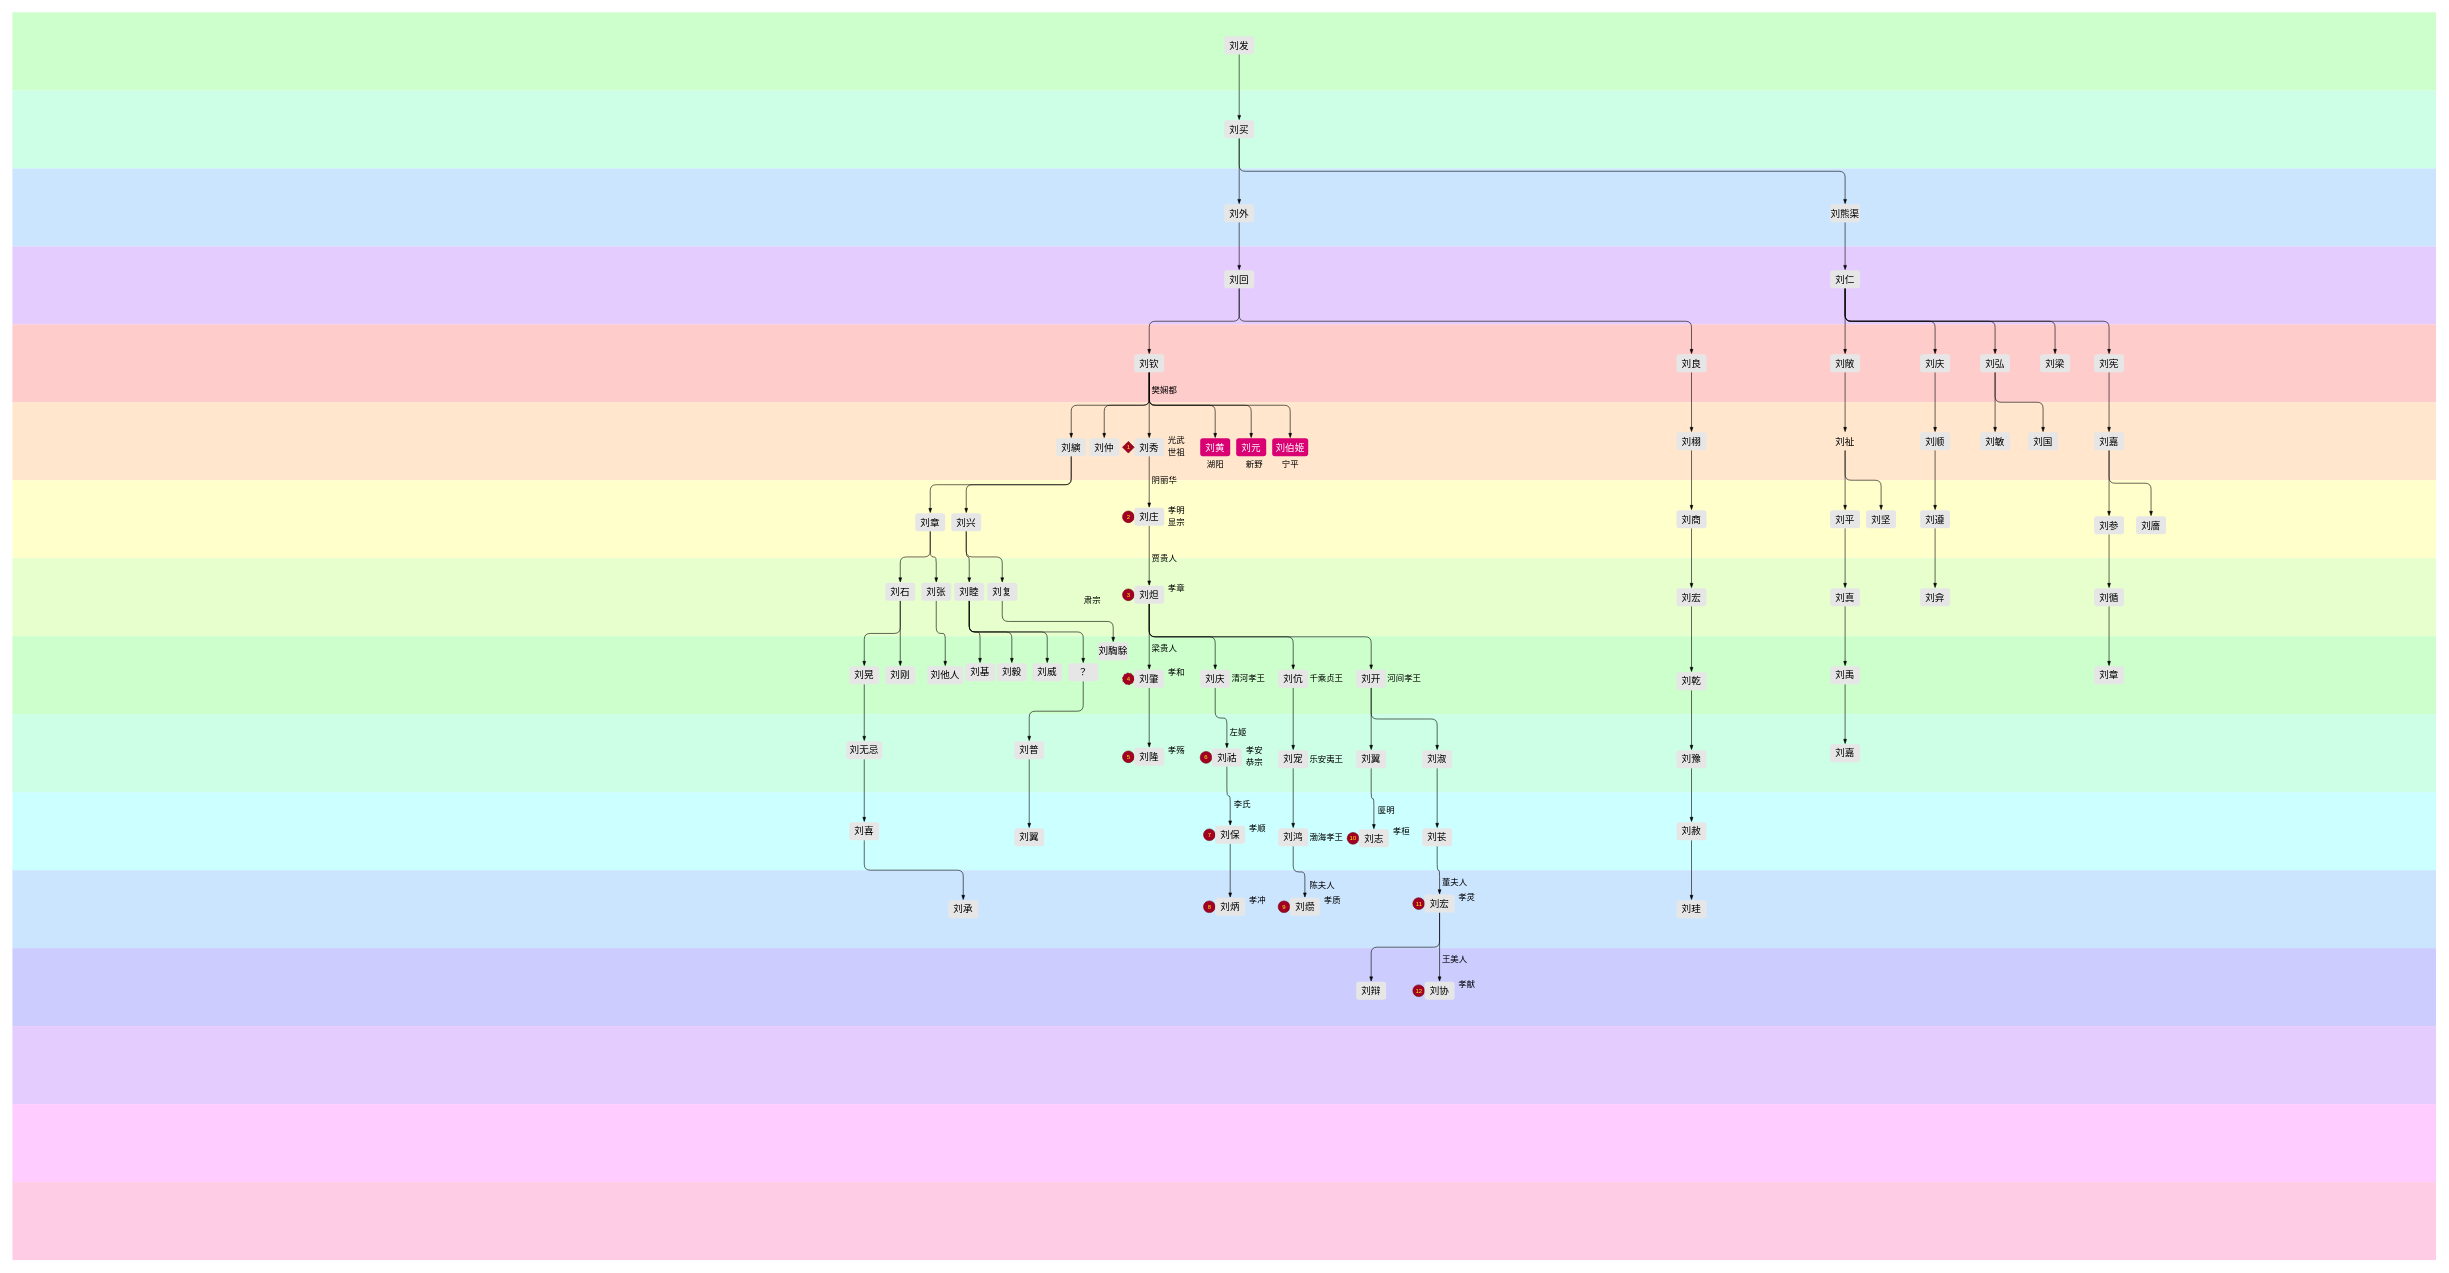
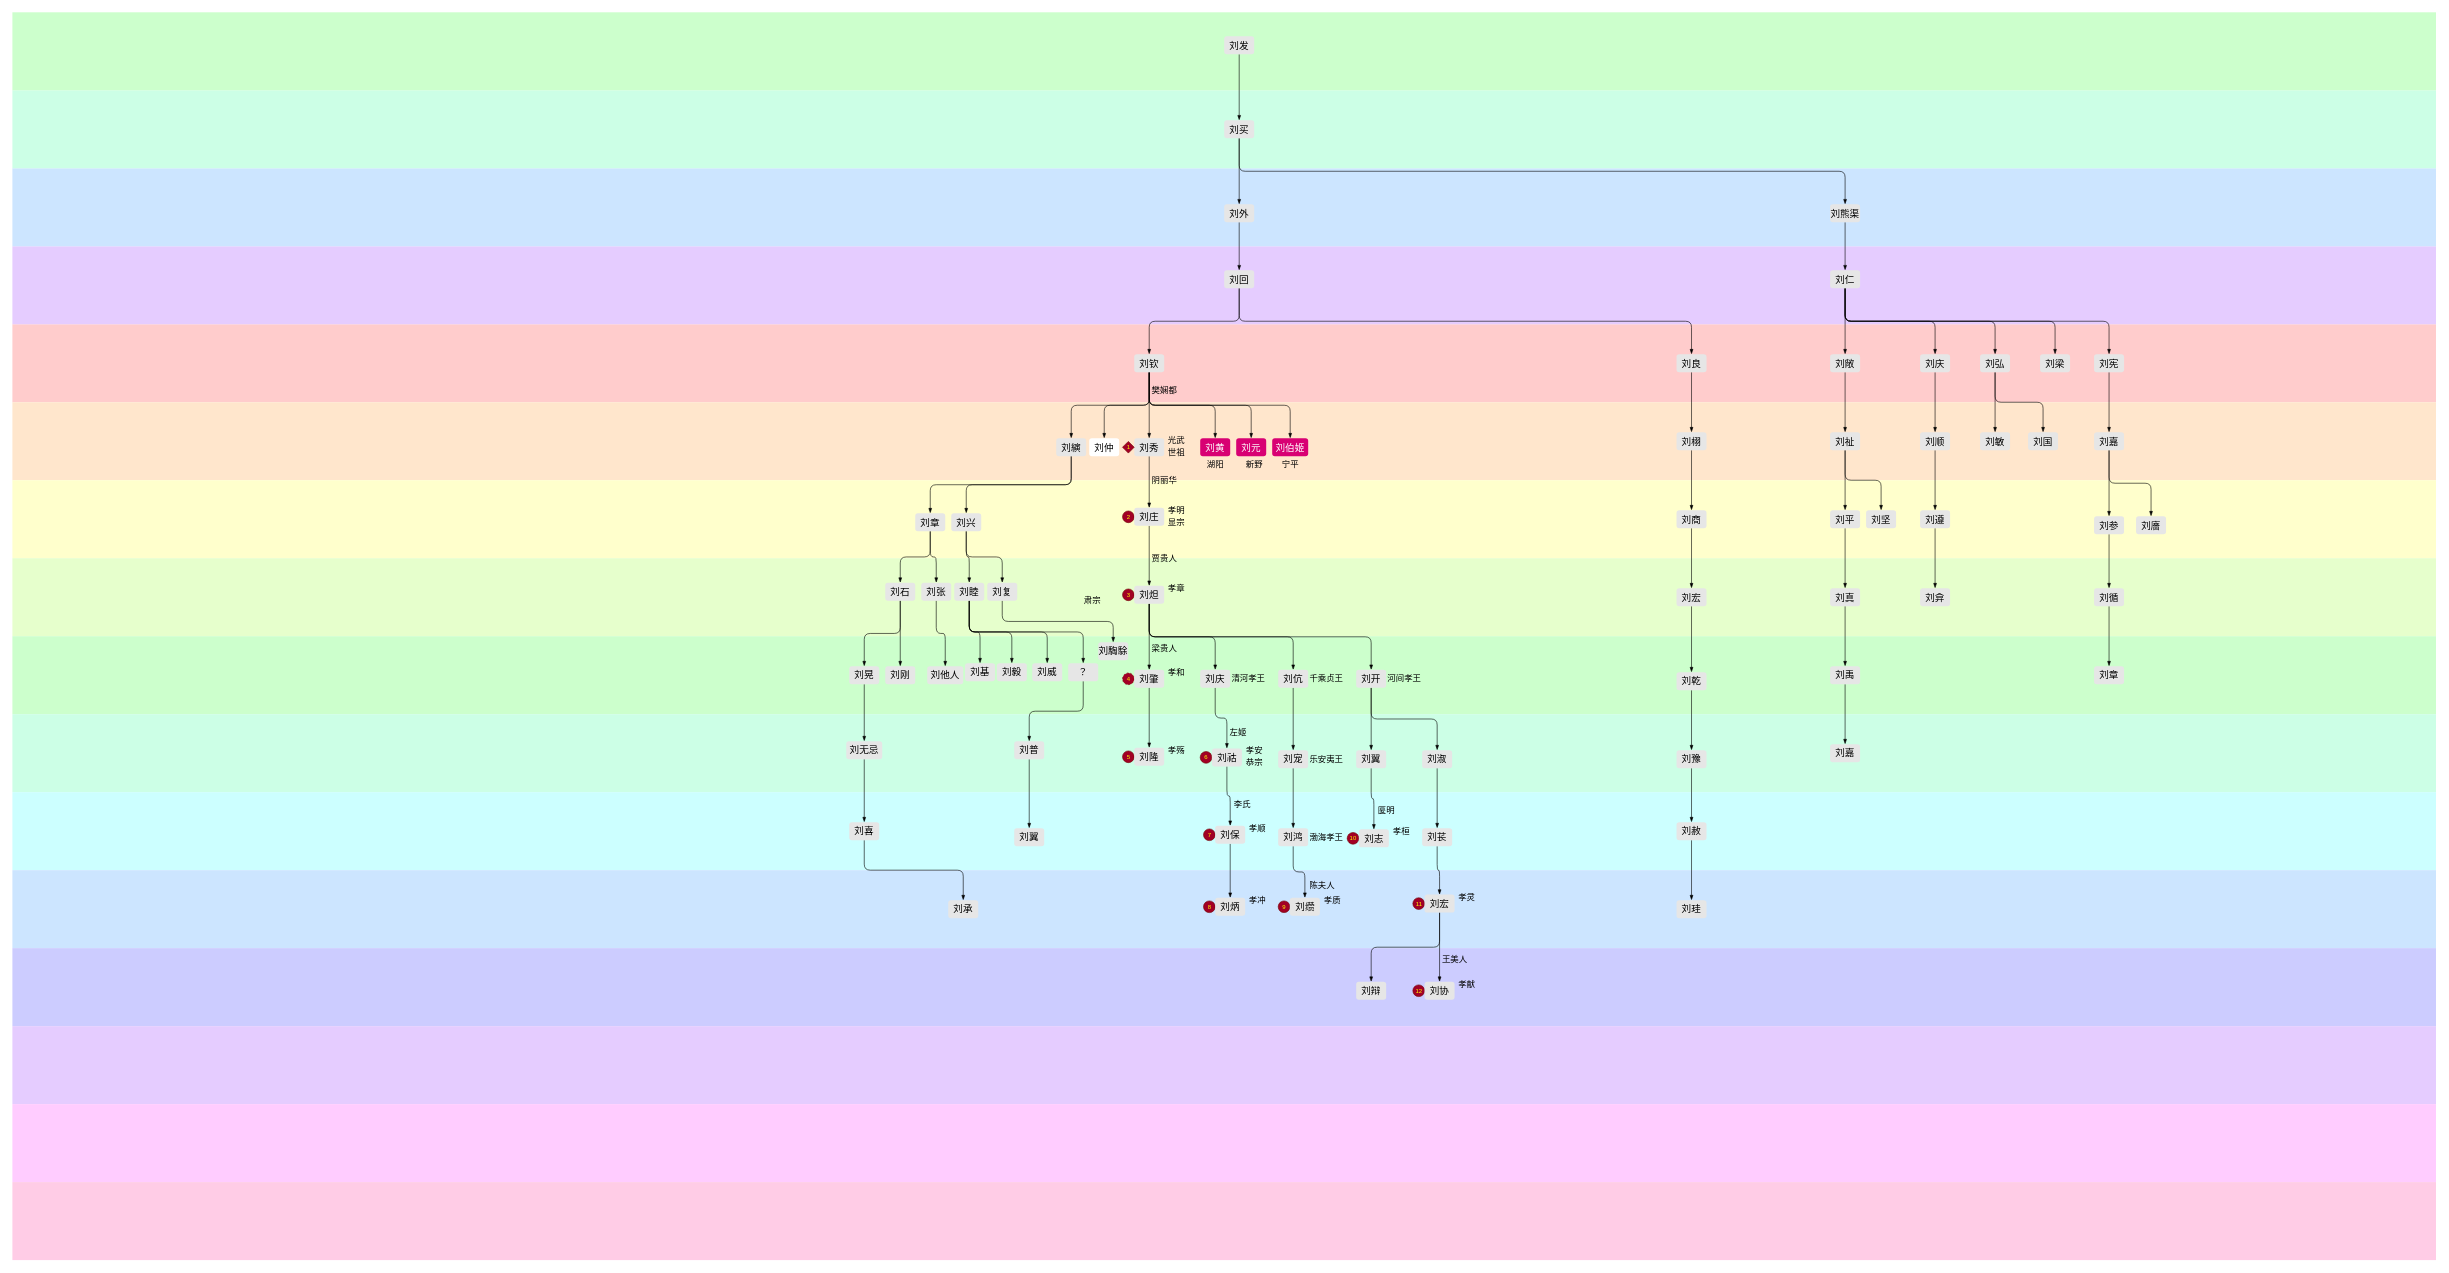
- <mxCell id="193" value="&lt;div style=&quot;font-size: 16px&quot;&gt;&lt;div style=&quot;font-size: 16px&quot;&gt;&lt;div style=&quot;font-size: 16px&quot;&gt;&lt;div style=&quot;font-size: 16px&quot;&gt;&lt;div style=&quot;font-size: 16px&quot;&gt;刘祉&lt;br&gt;&lt;/div&gt;&lt;/div&gt;&lt;/div&gt;&lt;/div&gt;&lt;div style=&quot;font-size: 16px&quot;&gt;&lt;/div&gt;&lt;/div&gt;" style="rounded=1;whiteSpace=wrap;html=1;fillColor=#ffe6cc;fontColor=#000000;fontSize=16;strokeColor=none;strokeWidth=2;" vertex="1" parent="18"><mxGeometry x="3050" y="720" width="50" height="30" as="geometry" /></mxCell>
+ <mxCell id="193" value="&lt;div style=&quot;font-size: 16px&quot;&gt;&lt;div style=&quot;font-size: 16px&quot;&gt;&lt;div style=&quot;font-size: 16px&quot;&gt;&lt;div style=&quot;font-size: 16px&quot;&gt;&lt;div style=&quot;font-size: 16px&quot;&gt;刘祉&lt;br&gt;&lt;/div&gt;&lt;/div&gt;&lt;/div&gt;&lt;/div&gt;&lt;div style=&quot;font-size: 16px&quot;&gt;&lt;/div&gt;&lt;/div&gt;" style="rounded=1;whiteSpace=wrap;html=1;fillColor=#E6E6E6;fontColor=#000000;fontSize=16;strokeColor=none;strokeWidth=2;" vertex="1" parent="18"><mxGeometry x="3050" y="720" width="50" height="30" as="geometry" /></mxCell>
- <mxCell id="137" value="&lt;div style=&quot;font-size: 16px&quot;&gt;&lt;div style=&quot;font-size: 16px&quot;&gt;&lt;div style=&quot;font-size: 16px&quot;&gt;&lt;div style=&quot;font-size: 16px&quot;&gt;&lt;div style=&quot;font-size: 16px&quot;&gt;刘仲&lt;br&gt;&lt;/div&gt;&lt;/div&gt;&lt;/div&gt;&lt;/div&gt;&lt;div style=&quot;font-size: 16px&quot;&gt;&lt;/div&gt;&lt;/div&gt;" style="rounded=1;whiteSpace=wrap;html=1;fillColor=#E6E6E6;fontColor=#000000;fontSize=16;strokeColor=none;strokeWidth=2;" vertex="1" parent="18"><mxGeometry x="1815" y="730" width="50" height="30" as="geometry" /></mxCell>
+ <mxCell id="137" value="&lt;div style=&quot;font-size: 16px&quot;&gt;&lt;div style=&quot;font-size: 16px&quot;&gt;&lt;div style=&quot;font-size: 16px&quot;&gt;&lt;div style=&quot;font-size: 16px&quot;&gt;&lt;div style=&quot;font-size: 16px&quot;&gt;刘仲&lt;br&gt;&lt;/div&gt;&lt;/div&gt;&lt;/div&gt;&lt;/div&gt;&lt;div style=&quot;font-size: 16px&quot;&gt;&lt;/div&gt;&lt;/div&gt;" style="rounded=1;whiteSpace=wrap;html=1;fillColor=#ffffff;fontColor=#000000;fontSize=16;strokeColor=none;strokeWidth=2;" vertex="1" parent="18"><mxGeometry x="1815" y="730" width="50" height="30" as="geometry" /></mxCell>
- <mxCell id="108" value="&lt;div style=&quot;font-size: 14px&quot;&gt;&lt;div style=&quot;font-size: 14px&quot;&gt;&lt;div style=&quot;font-size: 14px&quot;&gt;&lt;div style=&quot;font-size: 14px&quot;&gt;&lt;div style=&quot;font-size: 14px&quot;&gt;&lt;div style=&quot;font-size: 14px&quot;&gt;董夫人&lt;/div&gt;&lt;/div&gt;&lt;/div&gt;&lt;/div&gt;&lt;/div&gt;&lt;/div&gt;" style="text;html=1;align=center;verticalAlign=middle;resizable=0;points=[];autosize=1;strokeColor=none;fillColor=none;fontSize=14;fontColor=#000000;" vertex="1" parent="18"><mxGeometry x="2394" y="1460" width="60" height="20" as="geometry" /></mxCell>
